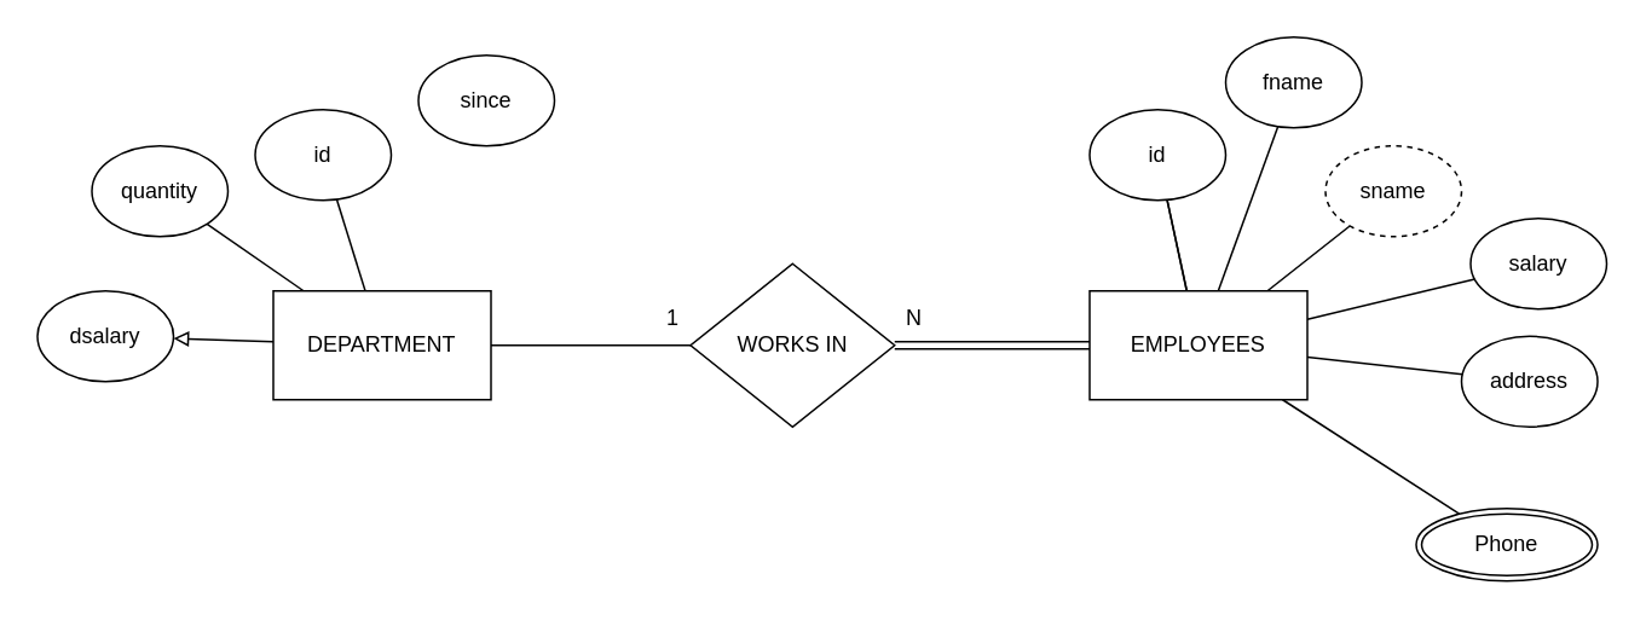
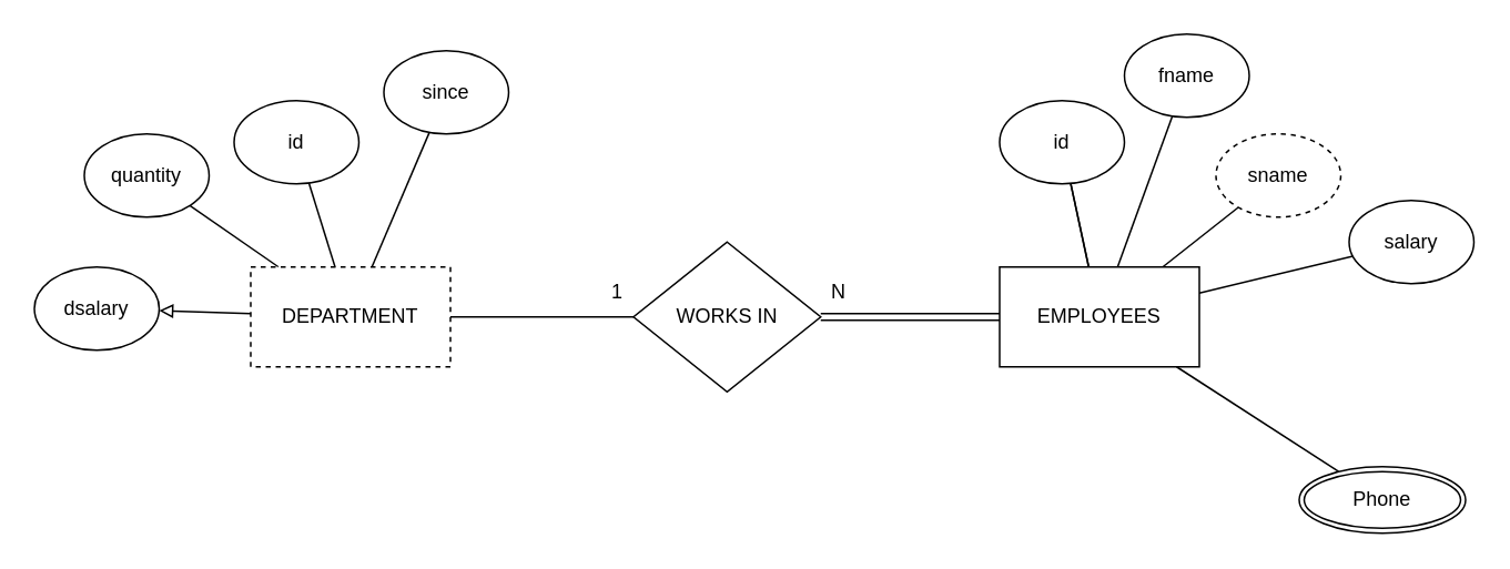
+ <mxCell id="4" value="" style="edgeStyle=none;rounded=0;orthogonalLoop=1;jettySize=auto;html=1;endArrow=none;endFill=0;strokeColor=#000000;" edge="1" parent="1" source="7" target="19"><mxGeometry relative="1" as="geometry"><mxPoint x="210" y="300" as="targetPoint" /></mxGeometry></mxCell>
- <mxCell id="7" value="DEPARTMENT" style="rounded=0;whiteSpace=wrap;html=1;" vertex="1" parent="1"><mxGeometry x="150" y="160" width="120" height="60" as="geometry" /></mxCell>
+ <mxCell id="7" value="DEPARTMENT" style="rounded=0;whiteSpace=wrap;html=1;dashed=1;" vertex="1" parent="1"><mxGeometry x="150" y="160" width="120" height="60" as="geometry" /></mxCell>
- <mxCell id="15" value="" style="edgeStyle=none;rounded=0;orthogonalLoop=1;jettySize=auto;html=1;endArrow=none;endFill=0;strokeColor=#000000;" edge="1" parent="1" source="17" target="24"><mxGeometry relative="1" as="geometry"><mxPoint x="660" y="300" as="targetPoint" /></mxGeometry></mxCell>
- <mxCell id="24" value="address" style="ellipse;whiteSpace=wrap;html=1;" vertex="1" parent="1"><mxGeometry x="805" y="185" width="75" height="50" as="geometry" /></mxCell>
